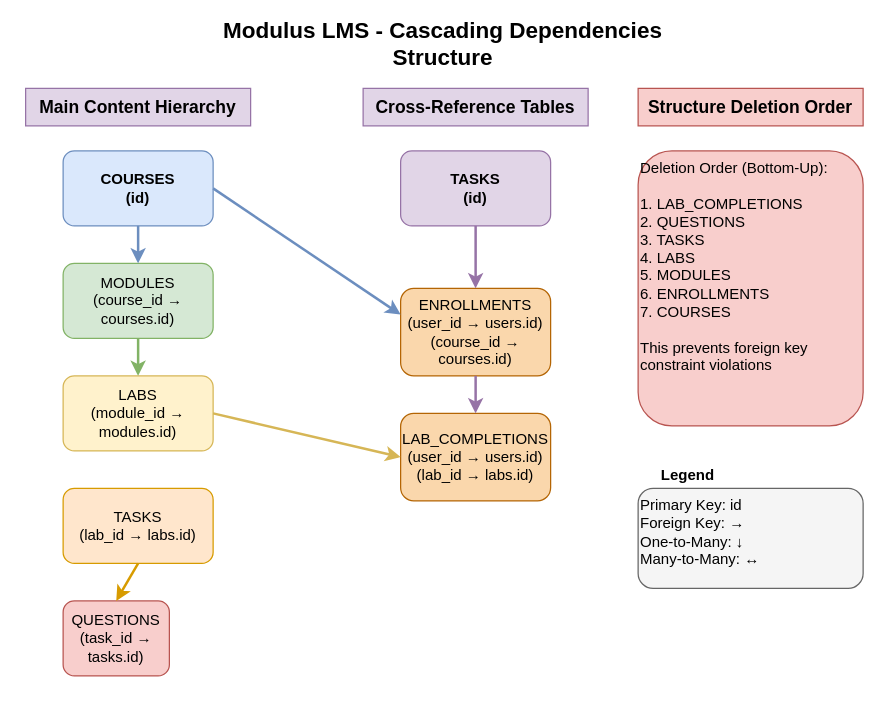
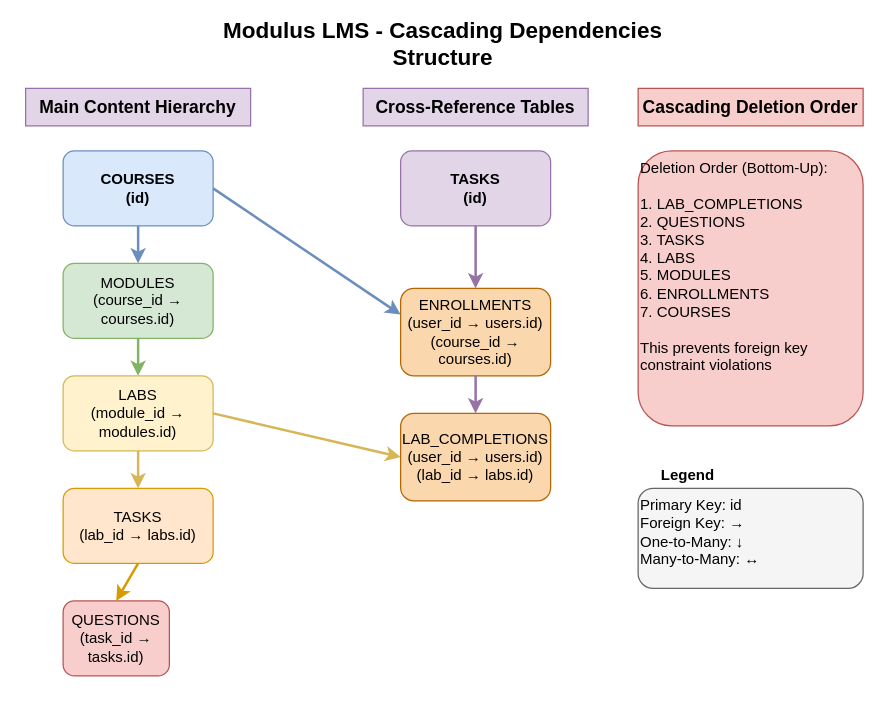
- <mxCell id="21" value="Structure Deletion Order" style="text;html=1;strokeColor=none;fillColor=none;align=center;verticalAlign=middle;whiteSpace=wrap;rounded=0;fontSize=14;fontStyle=1;fillColor=#f8cecc;strokeColor=#b85450;" vertex="1" parent="1"><mxGeometry x="510" y="70" width="180" height="30" as="geometry" /></mxCell>
+ <mxCell id="21" value="Cascading Deletion Order" style="text;html=1;strokeColor=none;fillColor=none;align=center;verticalAlign=middle;whiteSpace=wrap;rounded=0;fontSize=14;fontStyle=1;fillColor=#f8cecc;strokeColor=#b85450;" vertex="1" parent="1"><mxGeometry x="510" y="70" width="180" height="30" as="geometry" /></mxCell>
+ <mxCell id="11" value="" style="endArrow=classic;html=1;rounded=0;exitX=0.5;exitY=1;exitDx=0;exitDy=0;entryX=0.5;entryY=0;entryDx=0;entryDy=0;strokeWidth=2;strokeColor=#d6b656;" edge="1" parent="1" source="6" target="7"><mxGeometry width="50" height="50" relative="1" as="geometry"><mxPoint x="330" y="290" as="sourcePoint" /><mxPoint x="380" y="240" as="targetPoint" /></mxGeometry></mxCell>
